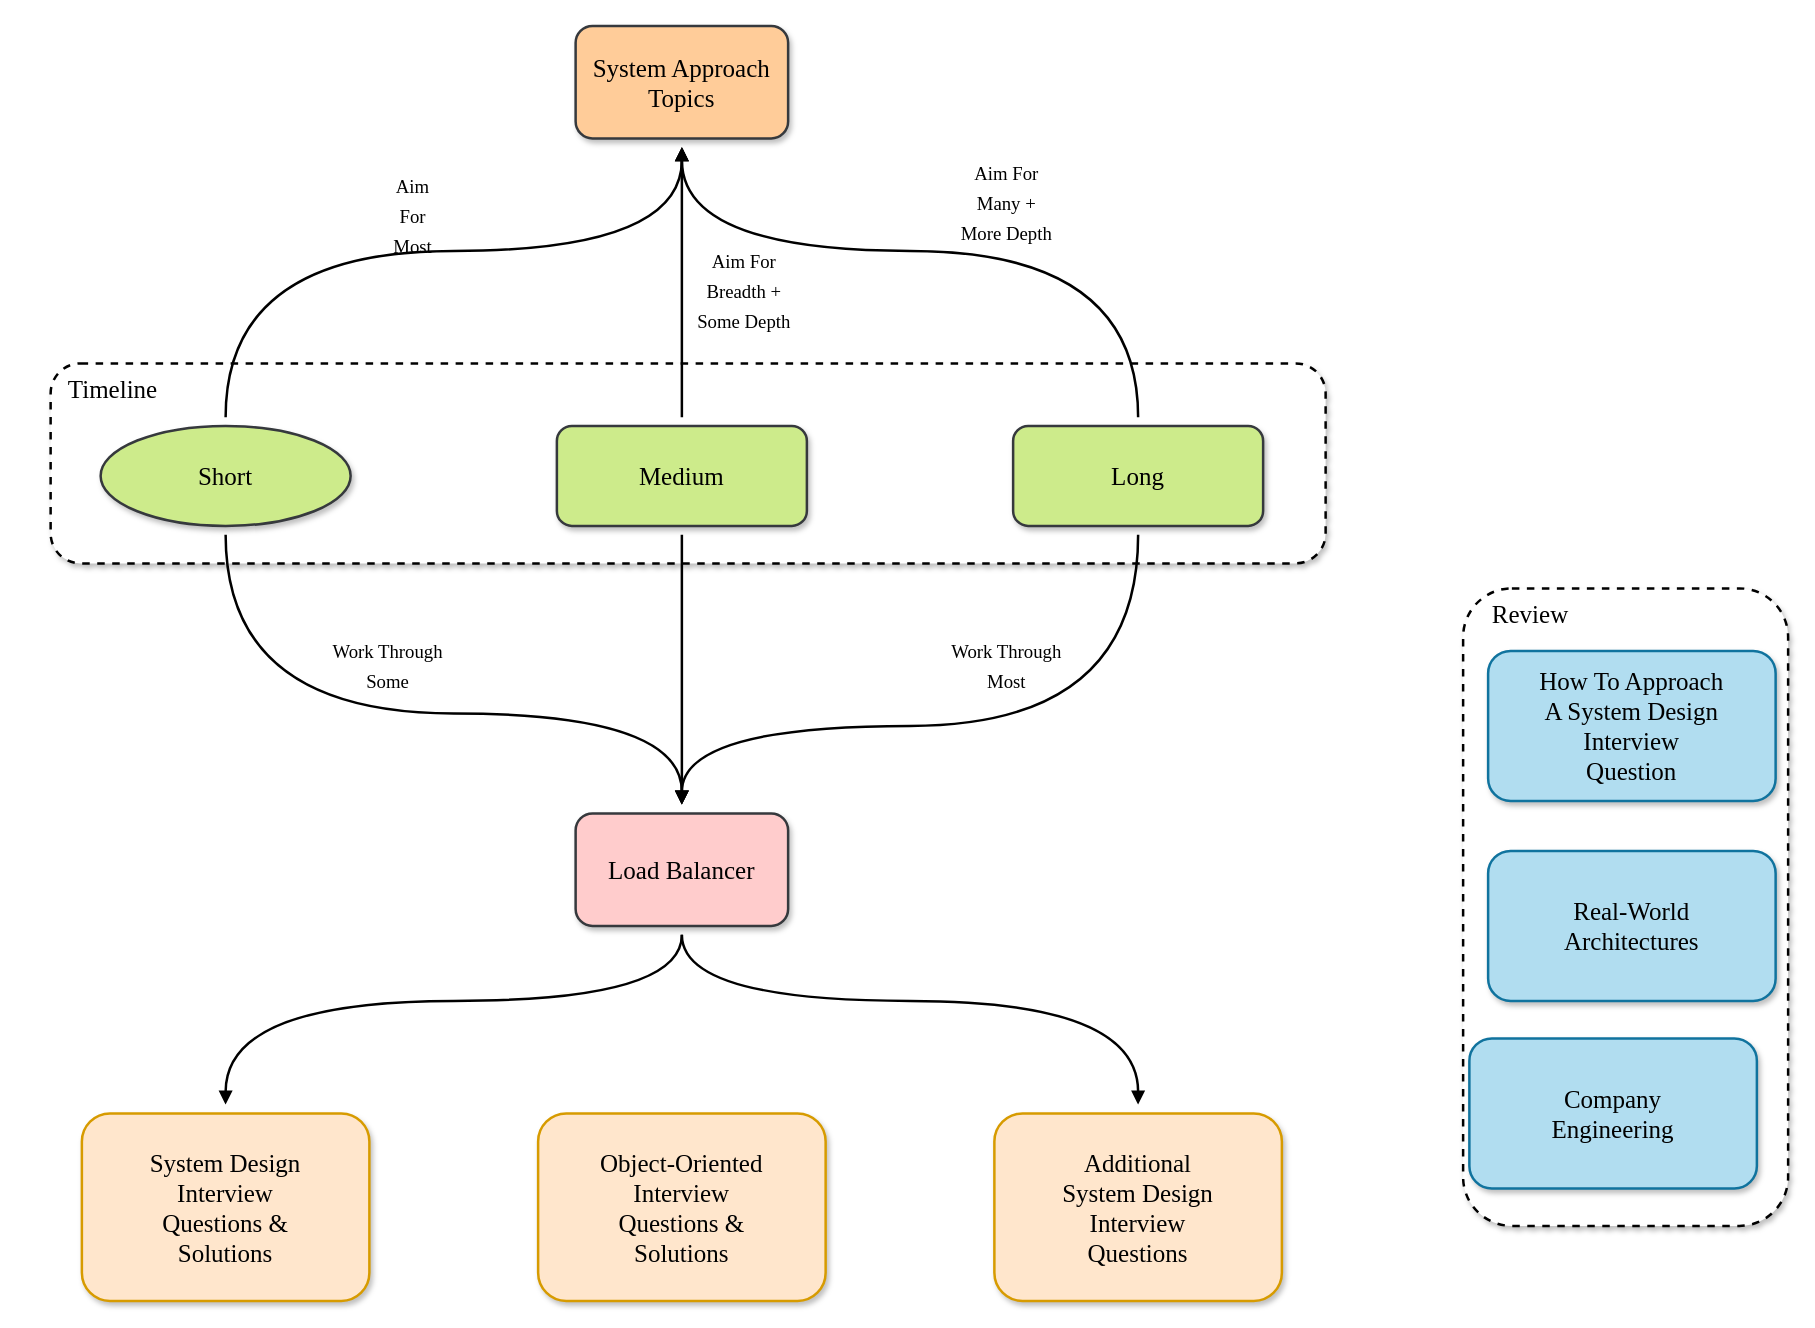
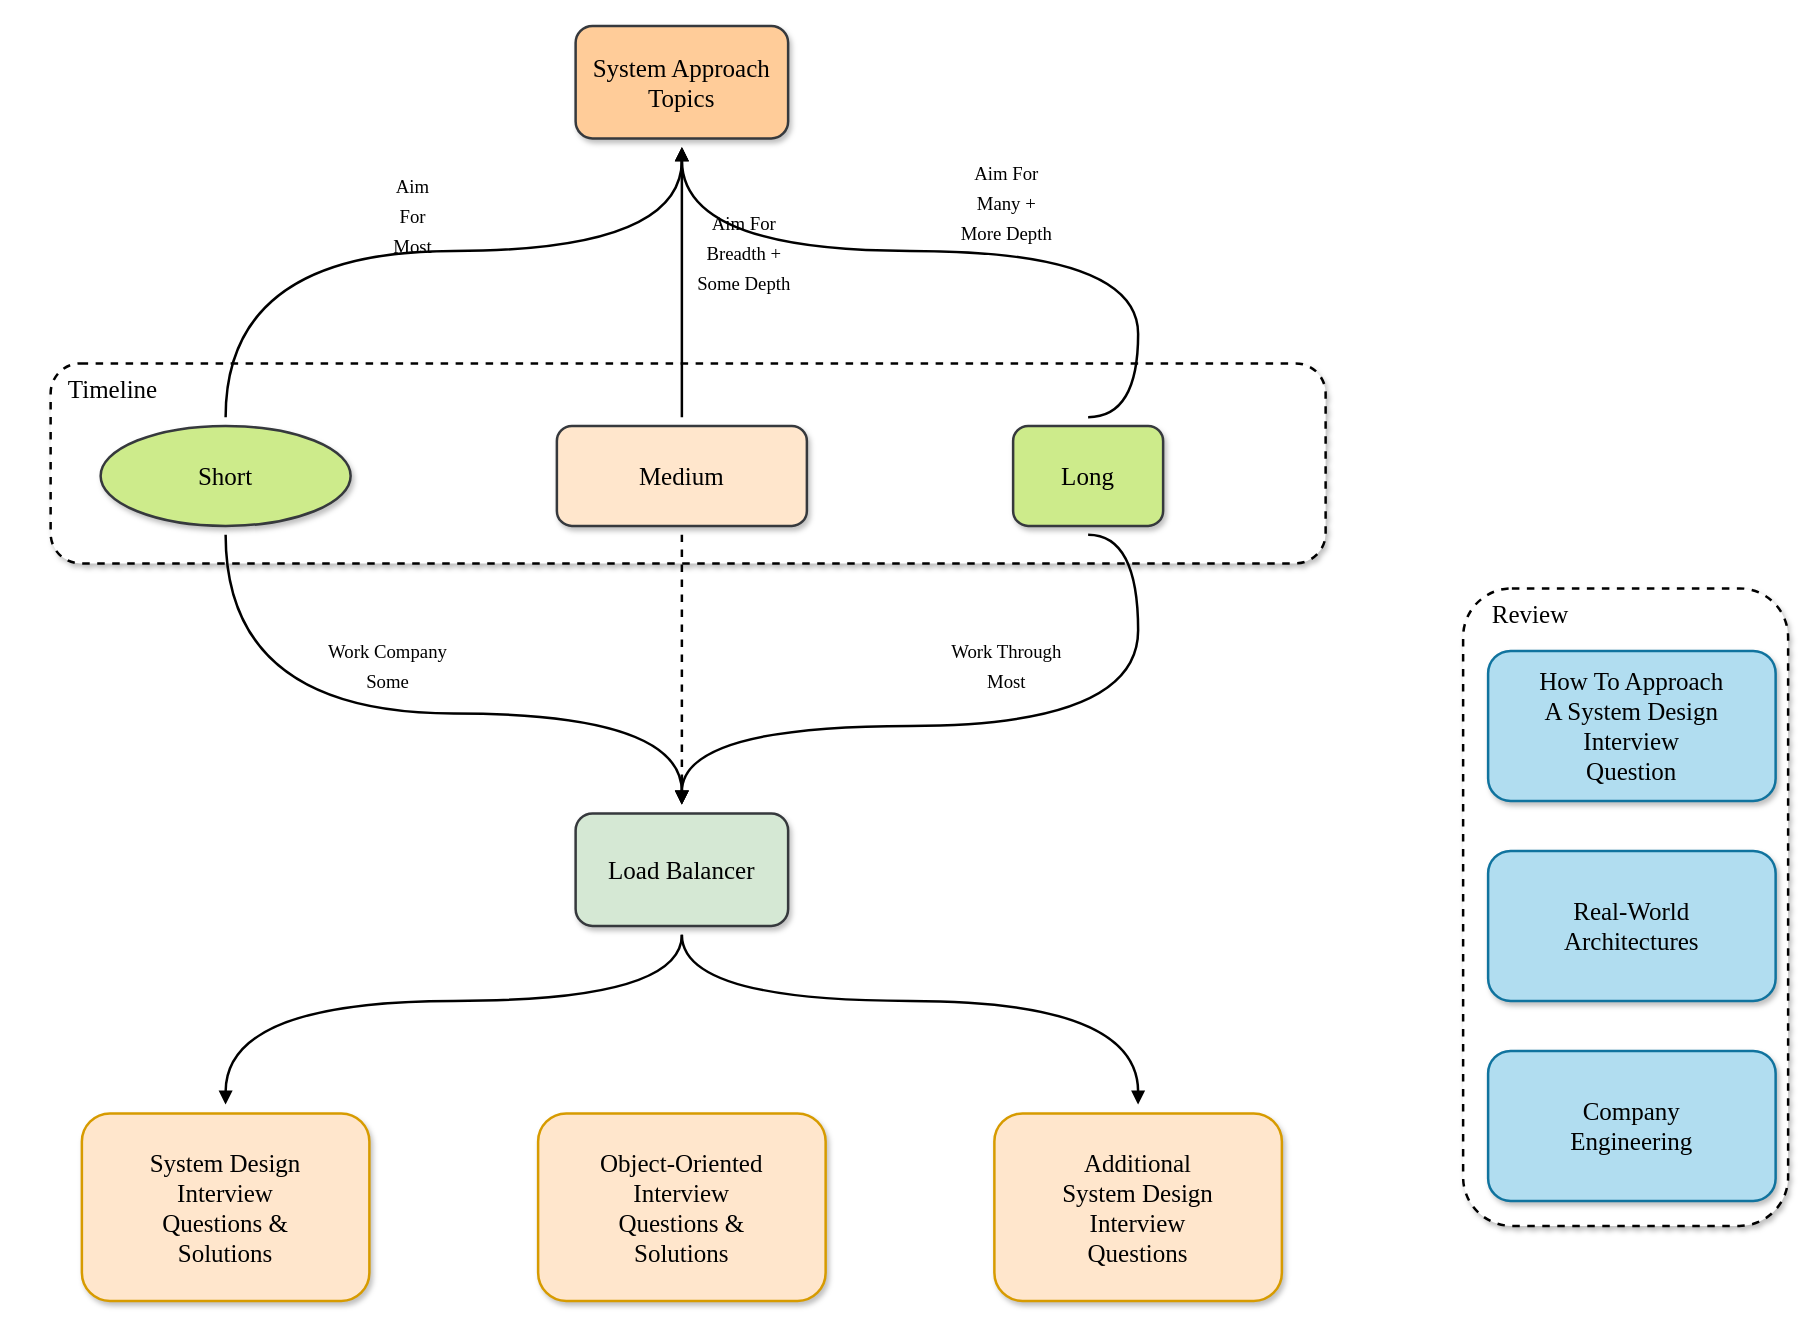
- <mxCell id="17" value="&lt;font style=&quot;font-size: 15px&quot;&gt;Aim For&lt;br&gt;Breadth +&lt;br&gt;Some Depth&lt;br&gt;&lt;/font&gt;" style="text;html=1;strokeColor=none;fillColor=none;align=center;verticalAlign=middle;whiteSpace=wrap;rounded=0;shadow=1;glass=0;dashed=1;fontFamily=Comic Sans MS;fontSize=20;fontStyle=0" vertex="1" parent="1"><mxGeometry x="500" y="220" width="190" height="20" as="geometry" /></mxCell>
+ <mxCell id="17" value="&lt;font style=&quot;font-size: 15px&quot;&gt;Aim For&lt;br&gt;Breadth +&lt;br&gt;Some Depth&lt;br&gt;&lt;/font&gt;" style="text;html=1;strokeColor=none;fillColor=none;align=center;verticalAlign=middle;whiteSpace=wrap;rounded=0;shadow=1;glass=0;dashed=1;fontFamily=Comic Sans MS;fontSize=20;fontStyle=0" vertex="1" parent="1"><mxGeometry x="500" y="190" width="190" height="20" as="geometry" /></mxCell>
- <mxCell id="10" value="&lt;span style=&quot;font-size: 20px&quot;&gt;Medium&lt;/span&gt;" style="rounded=1;whiteSpace=wrap;html=1;fontFamily=Comic Sans MS;glass=0;strokeWidth=2;perimeterSpacing=7;shadow=1;fillColor=#cdeb8b;strokeColor=#36393d;fontStyle=0" vertex="1" parent="1"><mxGeometry x="445" y="340" width="200" height="80" as="geometry" /></mxCell>
+ <mxCell id="10" value="&lt;span style=&quot;font-size: 20px&quot;&gt;Medium&lt;/span&gt;" style="rounded=1;whiteSpace=wrap;html=1;fontFamily=Comic Sans MS;glass=0;strokeWidth=2;perimeterSpacing=7;shadow=1;fillColor=#ffe6cc;strokeColor=#36393d;fontStyle=0;" vertex="1" parent="1"><mxGeometry x="445" y="340" width="200" height="80" as="geometry" /></mxCell>
- <mxCell id="13" value="&lt;span style=&quot;font-size: 20px&quot;&gt;Long&lt;/span&gt;" style="rounded=1;whiteSpace=wrap;html=1;fontFamily=Comic Sans MS;glass=0;strokeWidth=2;perimeterSpacing=7;shadow=1;fillColor=#cdeb8b;strokeColor=#36393d;fontStyle=0" vertex="1" parent="1"><mxGeometry y="340" width="200" height="80" as="geometry" x="810" /></mxCell>
+ <mxCell id="13" value="&lt;span style=&quot;font-size: 20px&quot;&gt;Long&lt;/span&gt;" style="rounded=1;whiteSpace=wrap;html=1;fontFamily=Comic Sans MS;glass=0;strokeWidth=2;perimeterSpacing=7;shadow=1;fillColor=#cdeb8b;strokeColor=#36393d;fontStyle=0" vertex="1" parent="1"><mxGeometry x="810" y="340" width="120" height="80" as="geometry" /></mxCell>
- <mxCell id="9" style="edgeStyle=orthogonalEdgeStyle;curved=1;rounded=1;orthogonalLoop=1;jettySize=auto;html=1;exitX=0.5;exitY=1;exitDx=0;exitDy=0;entryX=0.5;entryY=0;entryDx=0;entryDy=0;endArrow=block;endFill=1;strokeWidth=2;fontFamily=Comic Sans MS;fontSize=20;fontStyle=0" edge="1" parent="1" source="10" target="20"><mxGeometry relative="1" as="geometry" /></mxCell>
+ <mxCell id="9" style="edgeStyle=orthogonalEdgeStyle;curved=1;rounded=1;orthogonalLoop=1;jettySize=auto;html=1;exitX=0.5;exitY=1;exitDx=0;exitDy=0;entryX=0.5;entryY=0;entryDx=0;entryDy=0;endArrow=block;endFill=1;strokeWidth=2;fontFamily=Comic Sans MS;fontSize=20;fontStyle=0;dashed=1;" edge="1" parent="1" source="10" target="20"><mxGeometry relative="1" as="geometry" /></mxCell>
- <mxCell id="21" value="&lt;font style=&quot;font-size: 15px&quot;&gt;Work Through&lt;br&gt;Some&lt;br&gt;&lt;/font&gt;" style="text;html=1;strokeColor=none;fillColor=none;align=center;verticalAlign=middle;whiteSpace=wrap;rounded=0;shadow=1;glass=0;dashed=1;fontFamily=Comic Sans MS;fontSize=20;fontStyle=0" vertex="1" parent="1"><mxGeometry x="250" y="520" width="120" height="20" as="geometry" /></mxCell>
+ <mxCell id="21" value="&lt;font style=&quot;font-size: 15px&quot;&gt;Work Company&lt;br&gt;Some&lt;br&gt;&lt;/font&gt;" style="text;html=1;strokeColor=none;fillColor=none;align=center;verticalAlign=middle;whiteSpace=wrap;rounded=0;shadow=1;glass=0;dashed=1;fontFamily=Comic Sans MS;fontSize=20;fontStyle=0" vertex="1" parent="1"><mxGeometry x="250" y="520" width="120" height="20" as="geometry" /></mxCell>
- <mxCell id="20" value="&lt;span style=&quot;font-size: 20px&quot;&gt;Load Balancer&lt;br&gt;&lt;/span&gt;" style="rounded=1;whiteSpace=wrap;html=1;fontFamily=Comic Sans MS;glass=0;strokeWidth=2;perimeterSpacing=7;shadow=1;fillColor=#ffcccc;strokeColor=#36393d;fontStyle=0" vertex="1" parent="1"><mxGeometry x="460" y="650" width="170" height="90" as="geometry" /></mxCell>
+ <mxCell id="20" value="&lt;span style=&quot;font-size: 20px&quot;&gt;Load Balancer&lt;br&gt;&lt;/span&gt;" style="rounded=1;whiteSpace=wrap;html=1;fontFamily=Comic Sans MS;glass=0;strokeWidth=2;perimeterSpacing=7;shadow=1;fillColor=#d5e8d4;strokeColor=#36393d;fontStyle=0;" vertex="1" parent="1"><mxGeometry x="460" y="650" width="170" height="90" as="geometry" /></mxCell>
- <mxCell id="28" value="&lt;span style=&quot;font-size: 20px&quot;&gt;Company&lt;br&gt;Engineering&lt;br&gt;&lt;/span&gt;" style="rounded=1;whiteSpace=wrap;html=1;fontFamily=Comic Sans MS;glass=0;strokeWidth=2;perimeterSpacing=7;shadow=1;fillColor=#b1ddf0;strokeColor=#10739e;fontStyle=0" vertex="1" parent="1"><mxGeometry x="1175" y="830" width="230" height="120" as="geometry" /></mxCell>
+ <mxCell id="28" value="&lt;span style=&quot;font-size: 20px&quot;&gt;Company&lt;br&gt;Engineering&lt;br&gt;&lt;/span&gt;" style="rounded=1;whiteSpace=wrap;html=1;fontFamily=Comic Sans MS;glass=0;strokeWidth=2;perimeterSpacing=7;shadow=1;fillColor=#b1ddf0;strokeColor=#10739e;fontStyle=0" vertex="1" parent="1"><mxGeometry x="1190" y="840" width="230" height="120" as="geometry" /></mxCell>
